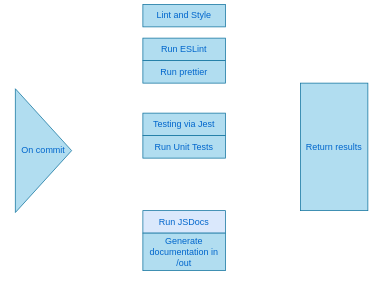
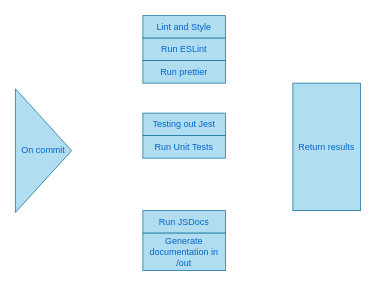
- <mxCell id="7" value="&lt;font color=&quot;#0066cc&quot;&gt;Lint and Style&lt;/font&gt;" style="rounded=0;whiteSpace=wrap;html=1;fillColor=#b1ddf0;strokeColor=#10739e;" vertex="1" parent="1"><mxGeometry x="190" y="5" width="110" height="30" as="geometry" /></mxCell>
+ <mxCell id="7" value="&lt;font color=&quot;#0066cc&quot;&gt;Lint and Style&lt;/font&gt;" style="rounded=0;whiteSpace=wrap;html=1;fillColor=#b1ddf0;strokeColor=#10739e;" vertex="1" parent="1"><mxGeometry x="190" y="20" width="110" height="30" as="geometry" /></mxCell>
- <mxCell id="2" value="&lt;font color=&quot;#0066cc&quot;&gt;Testing via Jest&lt;/font&gt;" style="rounded=0;whiteSpace=wrap;html=1;fillColor=#b1ddf0;strokeColor=#10739e;" vertex="1" parent="1"><mxGeometry x="190" y="150" width="110" height="30" as="geometry" /></mxCell>
+ <mxCell id="2" value="&lt;font color=&quot;#0066cc&quot;&gt;Testing out Jest&lt;/font&gt;" style="rounded=0;whiteSpace=wrap;html=1;fillColor=#b1ddf0;strokeColor=#10739e;" vertex="1" parent="1"><mxGeometry x="190" y="150" width="110" height="30" as="geometry" /></mxCell>
- <mxCell id="10" value="&lt;font color=&quot;#0066cc&quot;&gt;Return results&lt;/font&gt;" style="rounded=0;whiteSpace=wrap;html=1;fillColor=#b1ddf0;strokeColor=#10739e;" vertex="1" parent="1"><mxGeometry x="400" y="110" width="90" height="170" as="geometry" /></mxCell>
+ <mxCell id="10" value="&lt;font color=&quot;#0066cc&quot;&gt;Return results&lt;/font&gt;" style="rounded=0;whiteSpace=wrap;html=1;fillColor=#b1ddf0;strokeColor=#10739e;" vertex="1" parent="1"><mxGeometry x="390" y="110" width="90" height="170" as="geometry" /></mxCell>
- <mxCell id="5" value="&lt;font color=&quot;#0066cc&quot;&gt;Run JSDocs&lt;/font&gt;" style="rounded=0;whiteSpace=wrap;html=1;fillColor=#dae8fc;strokeColor=#10739e;" vertex="1" parent="1"><mxGeometry x="190" y="280" width="110" height="30" as="geometry" /></mxCell>
+ <mxCell id="5" value="&lt;font color=&quot;#0066cc&quot;&gt;Run JSDocs&lt;/font&gt;" style="rounded=0;whiteSpace=wrap;html=1;fillColor=#b1ddf0;strokeColor=#10739e;" vertex="1" parent="1"><mxGeometry x="190" y="280" width="110" height="30" as="geometry" /></mxCell>
